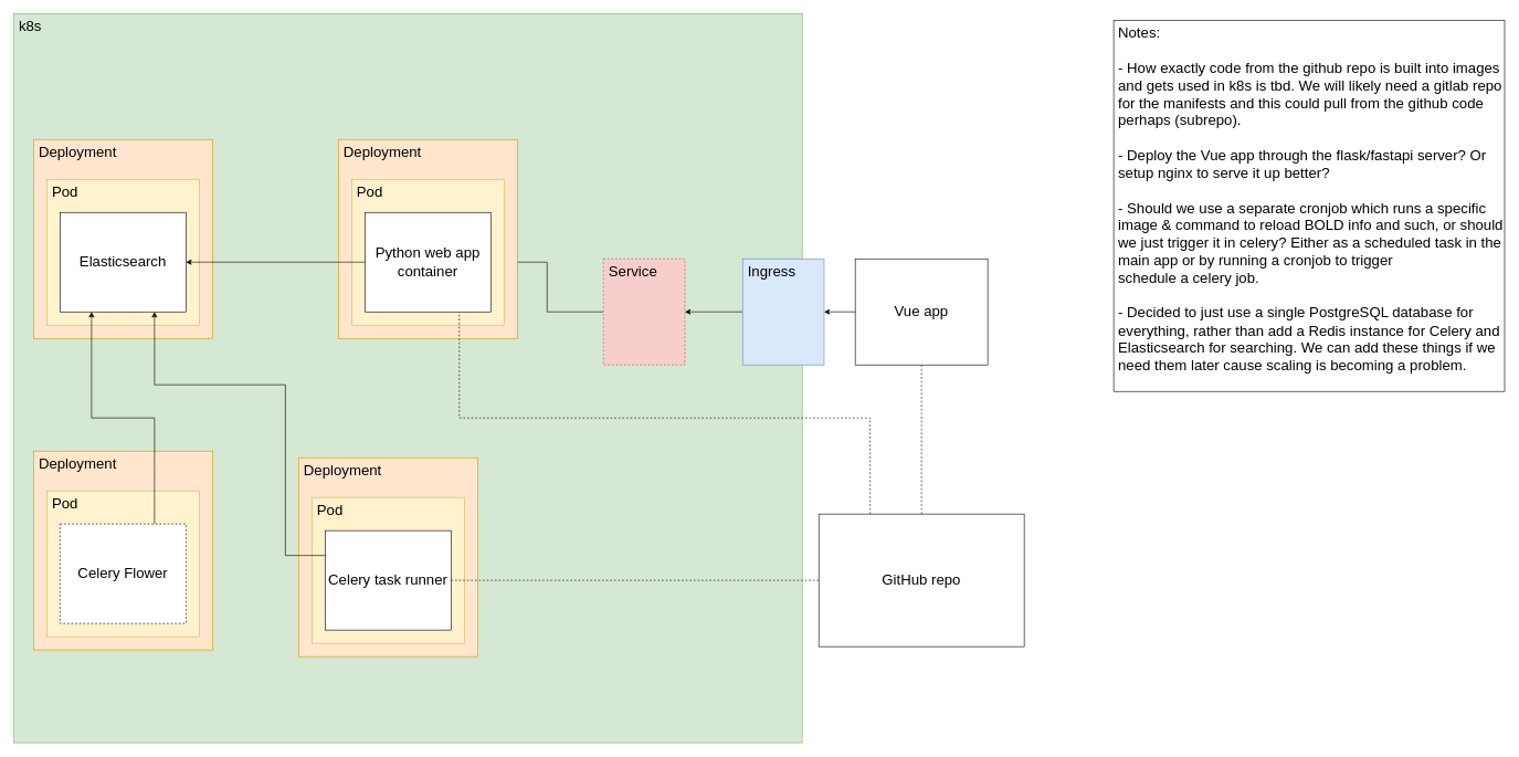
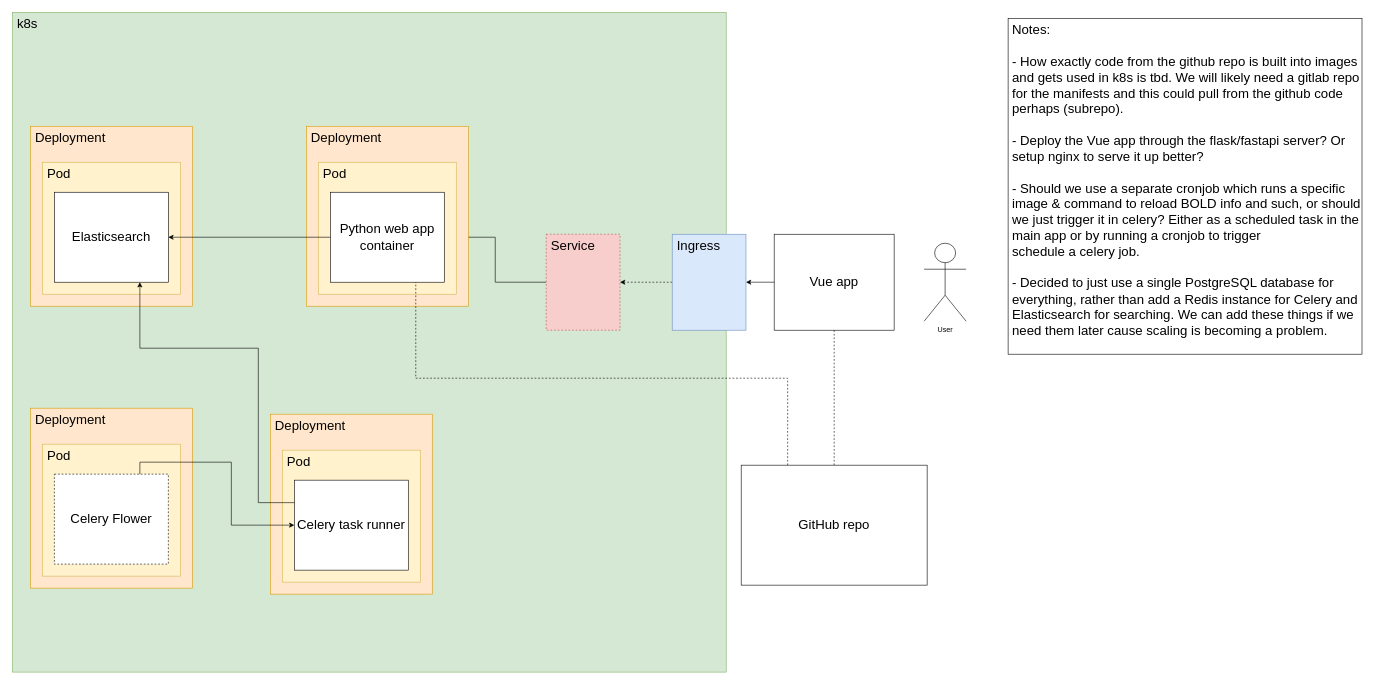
- <mxCell id="8" style="edgeStyle=orthogonalEdgeStyle;rounded=0;orthogonalLoop=1;jettySize=auto;html=1;entryX=1;entryY=0.5;entryDx=0;entryDy=0;" edge="1" parent="1" source="9" target="7"><mxGeometry relative="1" as="geometry" /></mxCell>
+ <mxCell id="8" style="edgeStyle=orthogonalEdgeStyle;rounded=0;orthogonalLoop=1;jettySize=auto;html=1;entryX=1;entryY=0.5;entryDx=0;entryDy=0;dashed=1;" edge="1" parent="1" source="9" target="7"><mxGeometry relative="1" as="geometry" /></mxCell>
+ <mxCell id="10" value="User" style="shape=umlActor;verticalLabelPosition=bottom;verticalAlign=top;html=1;outlineConnect=0;" vertex="1" parent="1"><mxGeometry x="1540" y="405" width="70" height="130" as="geometry" /></mxCell>
- <mxCell id="32" style="edgeStyle=orthogonalEdgeStyle;rounded=0;orthogonalLoop=1;jettySize=auto;html=1;exitX=0.75;exitY=0;exitDx=0;exitDy=0;entryX=0.25;entryY=1;entryDx=0;entryDy=0;" edge="1" parent="1" source="31" target="14"><mxGeometry relative="1" as="geometry" /></mxCell>
+ <mxCell id="32" style="edgeStyle=orthogonalEdgeStyle;rounded=0;orthogonalLoop=1;jettySize=auto;html=1;exitX=0.75;exitY=0;exitDx=0;exitDy=0;" edge="1" parent="1" source="31" target="19"><mxGeometry relative="1" as="geometry" /></mxCell>
- <mxCell id="34" style="edgeStyle=orthogonalEdgeStyle;rounded=0;orthogonalLoop=1;jettySize=auto;html=1;exitX=0;exitY=0.5;exitDx=0;exitDy=0;dashed=1;endArrow=none;endFill=0;" edge="1" parent="1" source="35" target="19"><mxGeometry relative="1" as="geometry" /></mxCell>
